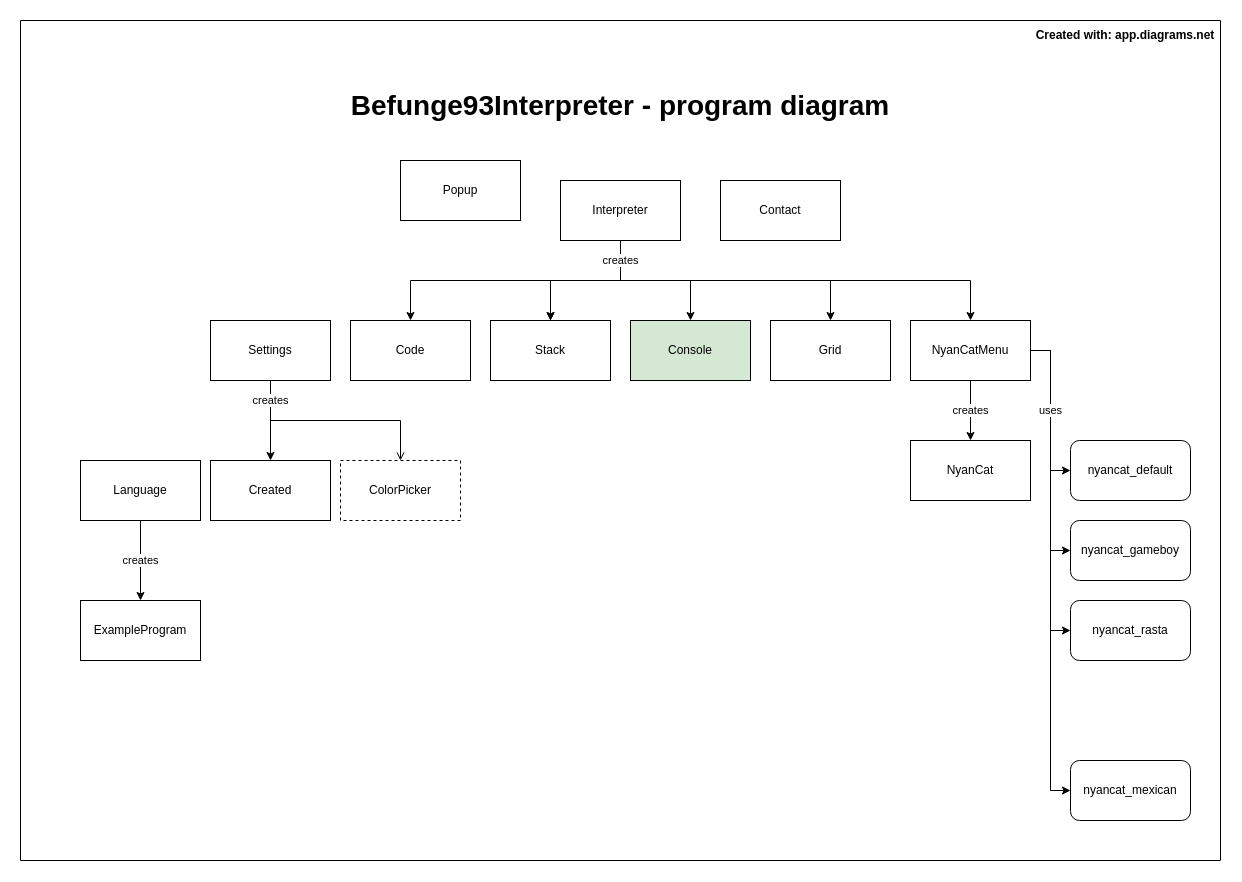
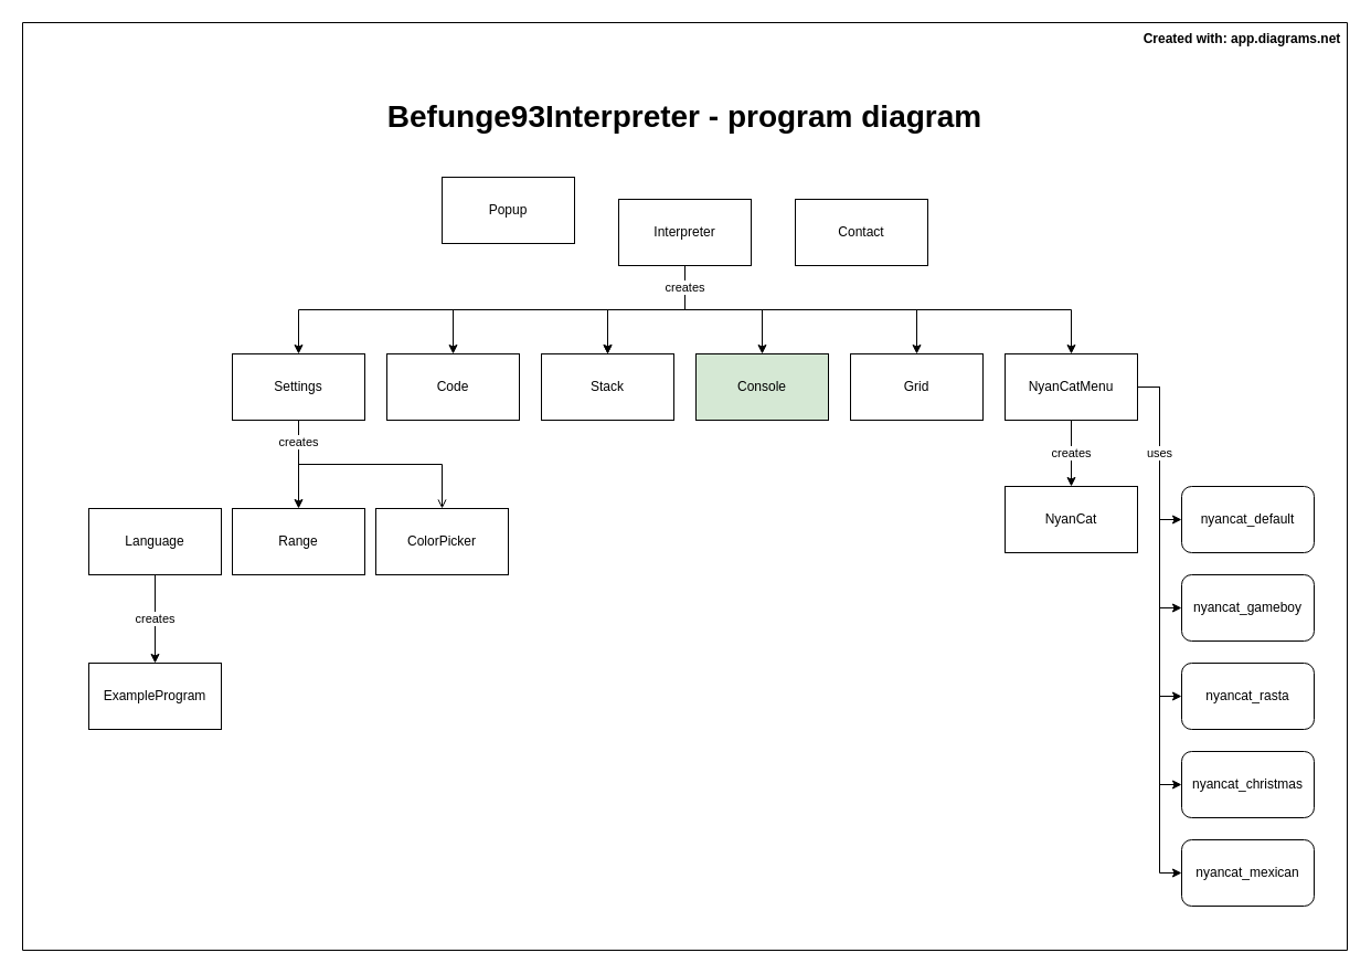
+ <mxCell id="3" style="edgeStyle=orthogonalEdgeStyle;rounded=0;orthogonalLoop=1;jettySize=auto;html=1;entryX=0.5;entryY=0;entryDx=0;entryDy=0;" edge="1" parent="2" source="10" target="33"><mxGeometry relative="1" as="geometry"><Array as="points"><mxPoint x="600" y="260" /><mxPoint x="250" y="260" /></Array></mxGeometry></mxCell>
- <mxCell id="38" value="Created" style="rounded=0;whiteSpace=wrap;html=1;" vertex="1" parent="2"><mxGeometry x="190" y="440" width="120" height="60" as="geometry" /></mxCell>
+ <mxCell id="38" value="Range" style="rounded=0;whiteSpace=wrap;html=1;" vertex="1" parent="2"><mxGeometry x="190" y="440" width="120" height="60" as="geometry" /></mxCell>
- <mxCell id="37" value="ColorPicker" style="rounded=0;whiteSpace=wrap;html=1;dashed=1;" vertex="1" parent="2"><mxGeometry x="320" y="440" width="120" height="60" as="geometry" /></mxCell>
+ <mxCell id="37" value="ColorPicker" style="rounded=0;whiteSpace=wrap;html=1;" vertex="1" parent="2"><mxGeometry x="320" y="440" width="120" height="60" as="geometry" /></mxCell>
+ <mxCell id="17" style="edgeStyle=orthogonalEdgeStyle;rounded=0;orthogonalLoop=1;jettySize=auto;html=1;entryX=0;entryY=0.5;entryDx=0;entryDy=0;" edge="1" parent="2" source="19" target="22"><mxGeometry relative="1" as="geometry" /></mxCell>
+ <mxCell id="22" value="nyancat_christmas" style="rounded=1;whiteSpace=wrap;html=1;" vertex="1" parent="2"><mxGeometry x="1050" y="660" width="120" height="60" as="geometry" /></mxCell>
